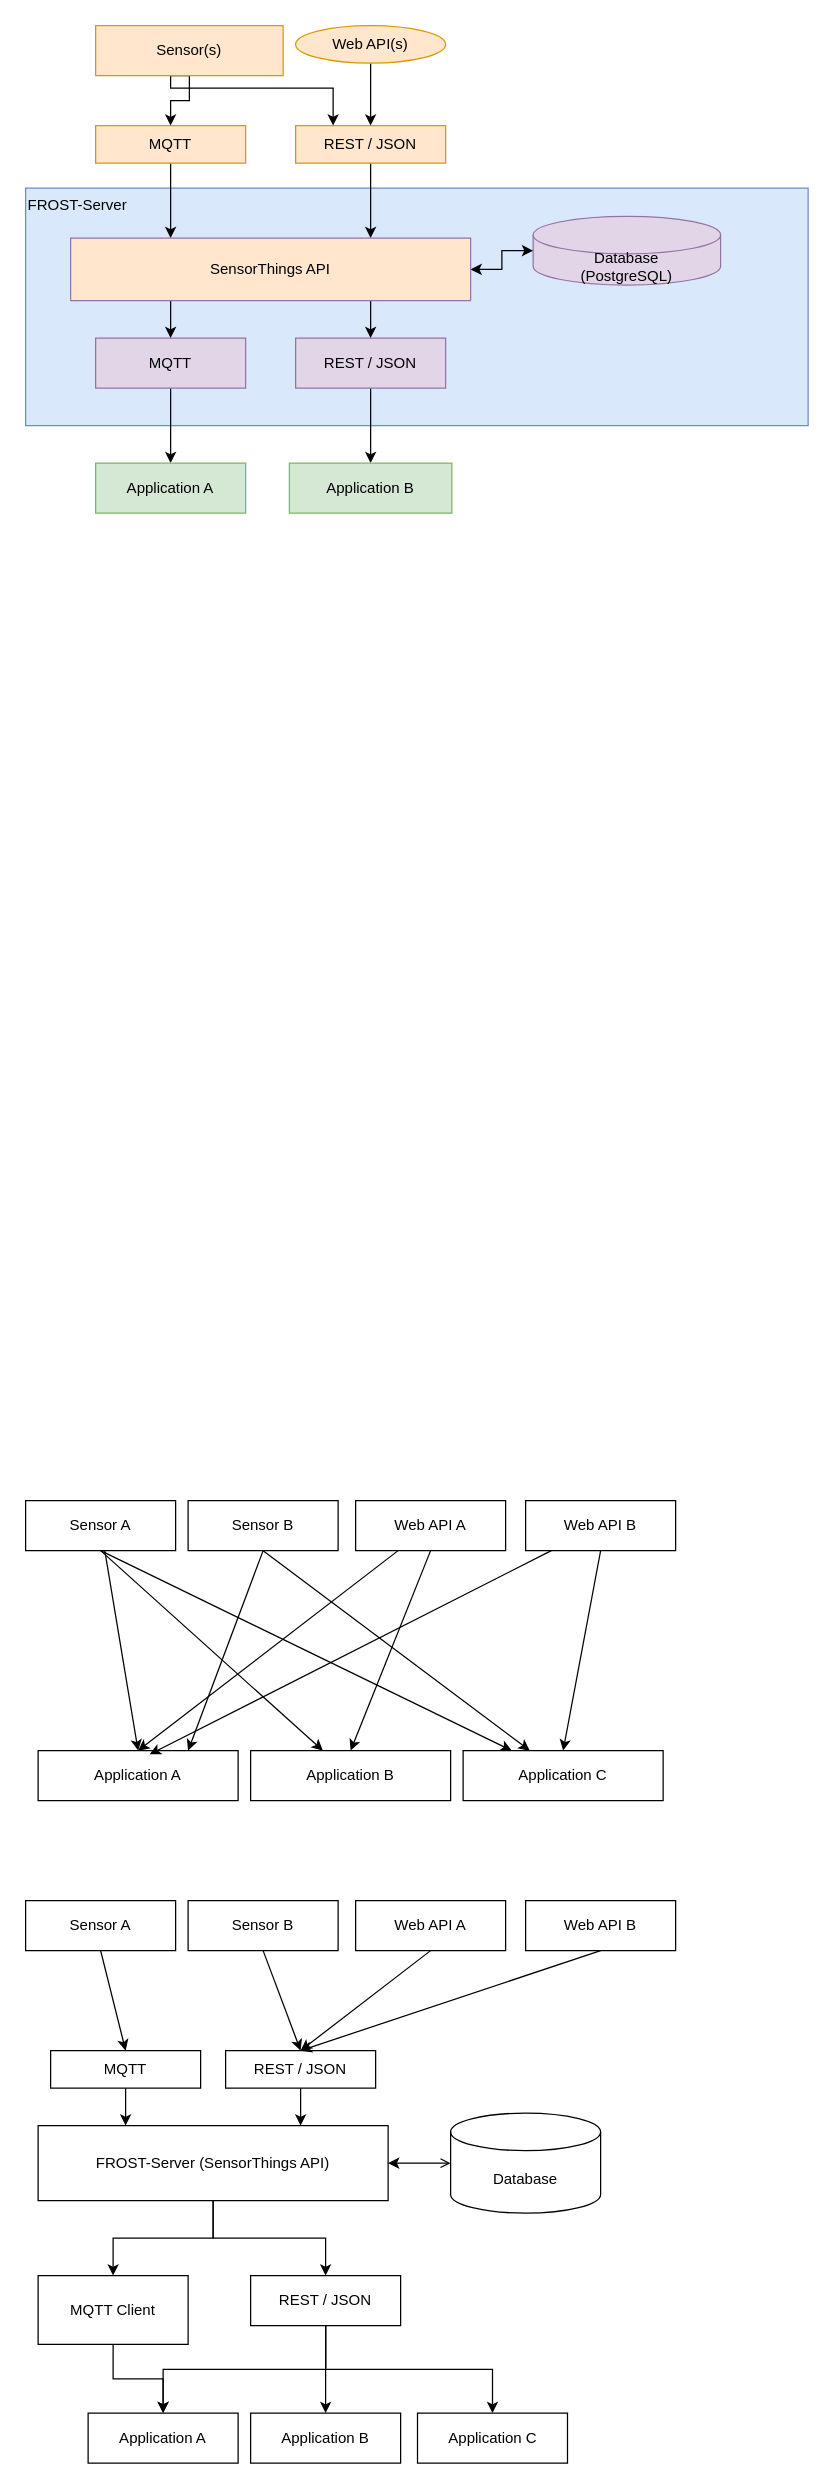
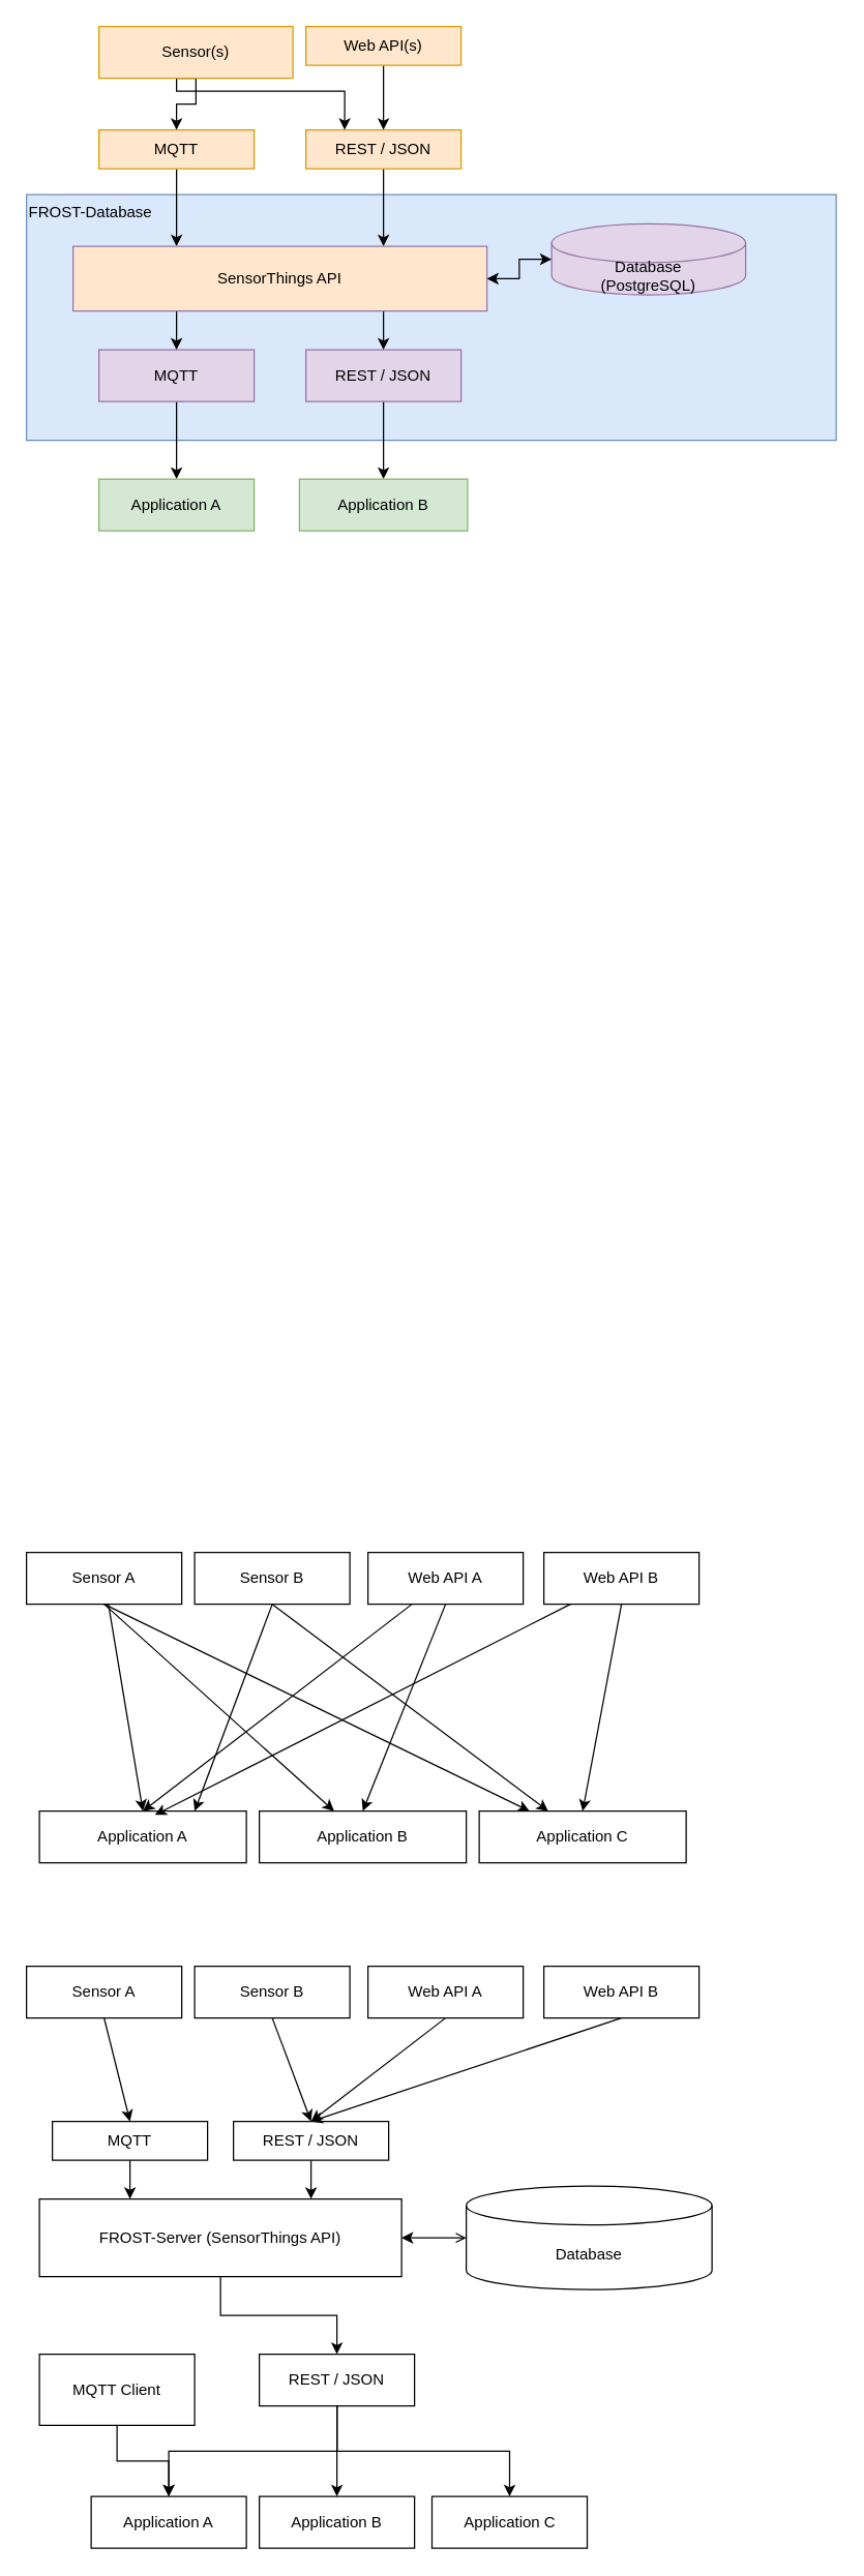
- <mxCell id="64" value="Web API(s)" style="ellipse;whiteSpace=wrap;html=1;fillColor=#ffe6cc;strokeColor=#d79b00;" vertex="1" parent="1"><mxGeometry x="236" y="20" width="120" height="30" as="geometry" /></mxCell>
+ <mxCell id="64" value="Web API(s)" style="rounded=0;whiteSpace=wrap;html=1;fillColor=#ffe6cc;strokeColor=#d79b00;" vertex="1" parent="1"><mxGeometry x="236" y="20" width="120" height="30" as="geometry" /></mxCell>
- <mxCell id="44" value="FROST-Server" style="rounded=0;whiteSpace=wrap;html=1;align=left;verticalAlign=top;fillColor=#dae8fc;strokeColor=#6c8ebf;" vertex="1" parent="1"><mxGeometry x="20" y="150" width="626" height="190" as="geometry" /></mxCell>
+ <mxCell id="44" value="FROST-Database" style="rounded=0;whiteSpace=wrap;html=1;align=left;verticalAlign=top;fillColor=#dae8fc;strokeColor=#6c8ebf;" vertex="1" parent="1"><mxGeometry x="20" y="150" width="626" height="190" as="geometry" /></mxCell>
- <mxCell id="9" value="Database" style="shape=cylinder3;whiteSpace=wrap;html=1;boundedLbl=1;backgroundOutline=1;size=15;" vertex="1" parent="1"><mxGeometry x="360" y="1690" width="120" height="80" as="geometry" /></mxCell>
+ <mxCell id="9" value="Database" style="shape=cylinder3;whiteSpace=wrap;html=1;boundedLbl=1;backgroundOutline=1;size=15;" vertex="1" parent="1"><mxGeometry x="360" y="1690" width="190" height="80" as="geometry" /></mxCell>
- <mxCell id="2" style="edgeStyle=orthogonalEdgeStyle;rounded=0;orthogonalLoop=1;jettySize=auto;html=1;exitX=0.5;exitY=1;exitDx=0;exitDy=0;entryX=0.5;entryY=0;entryDx=0;entryDy=0;" edge="1" parent="1" source="4" target="11"><mxGeometry relative="1" as="geometry" /></mxCell>
